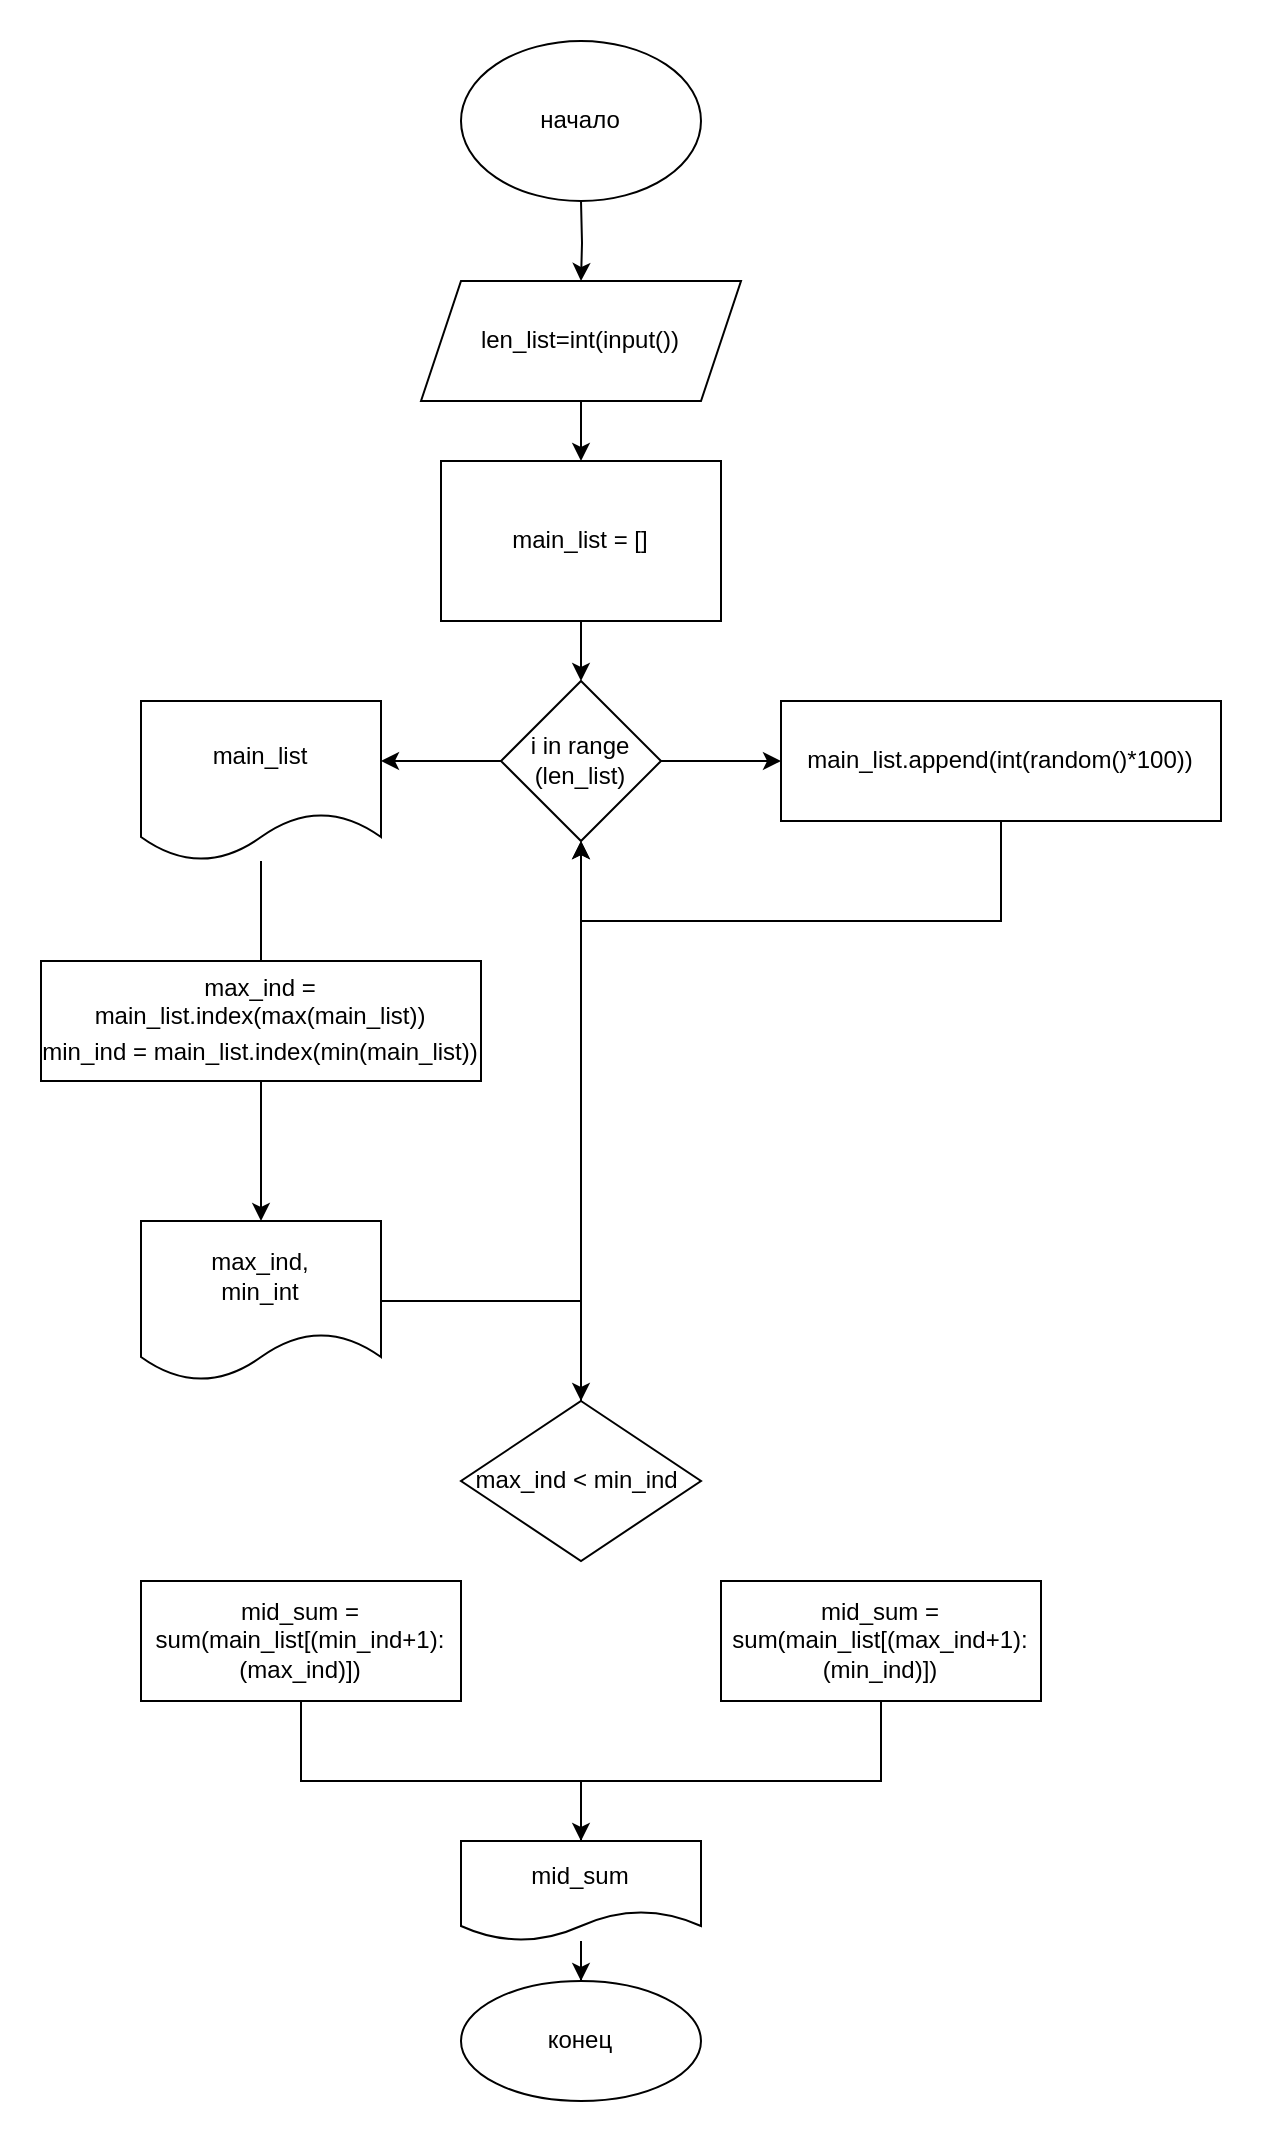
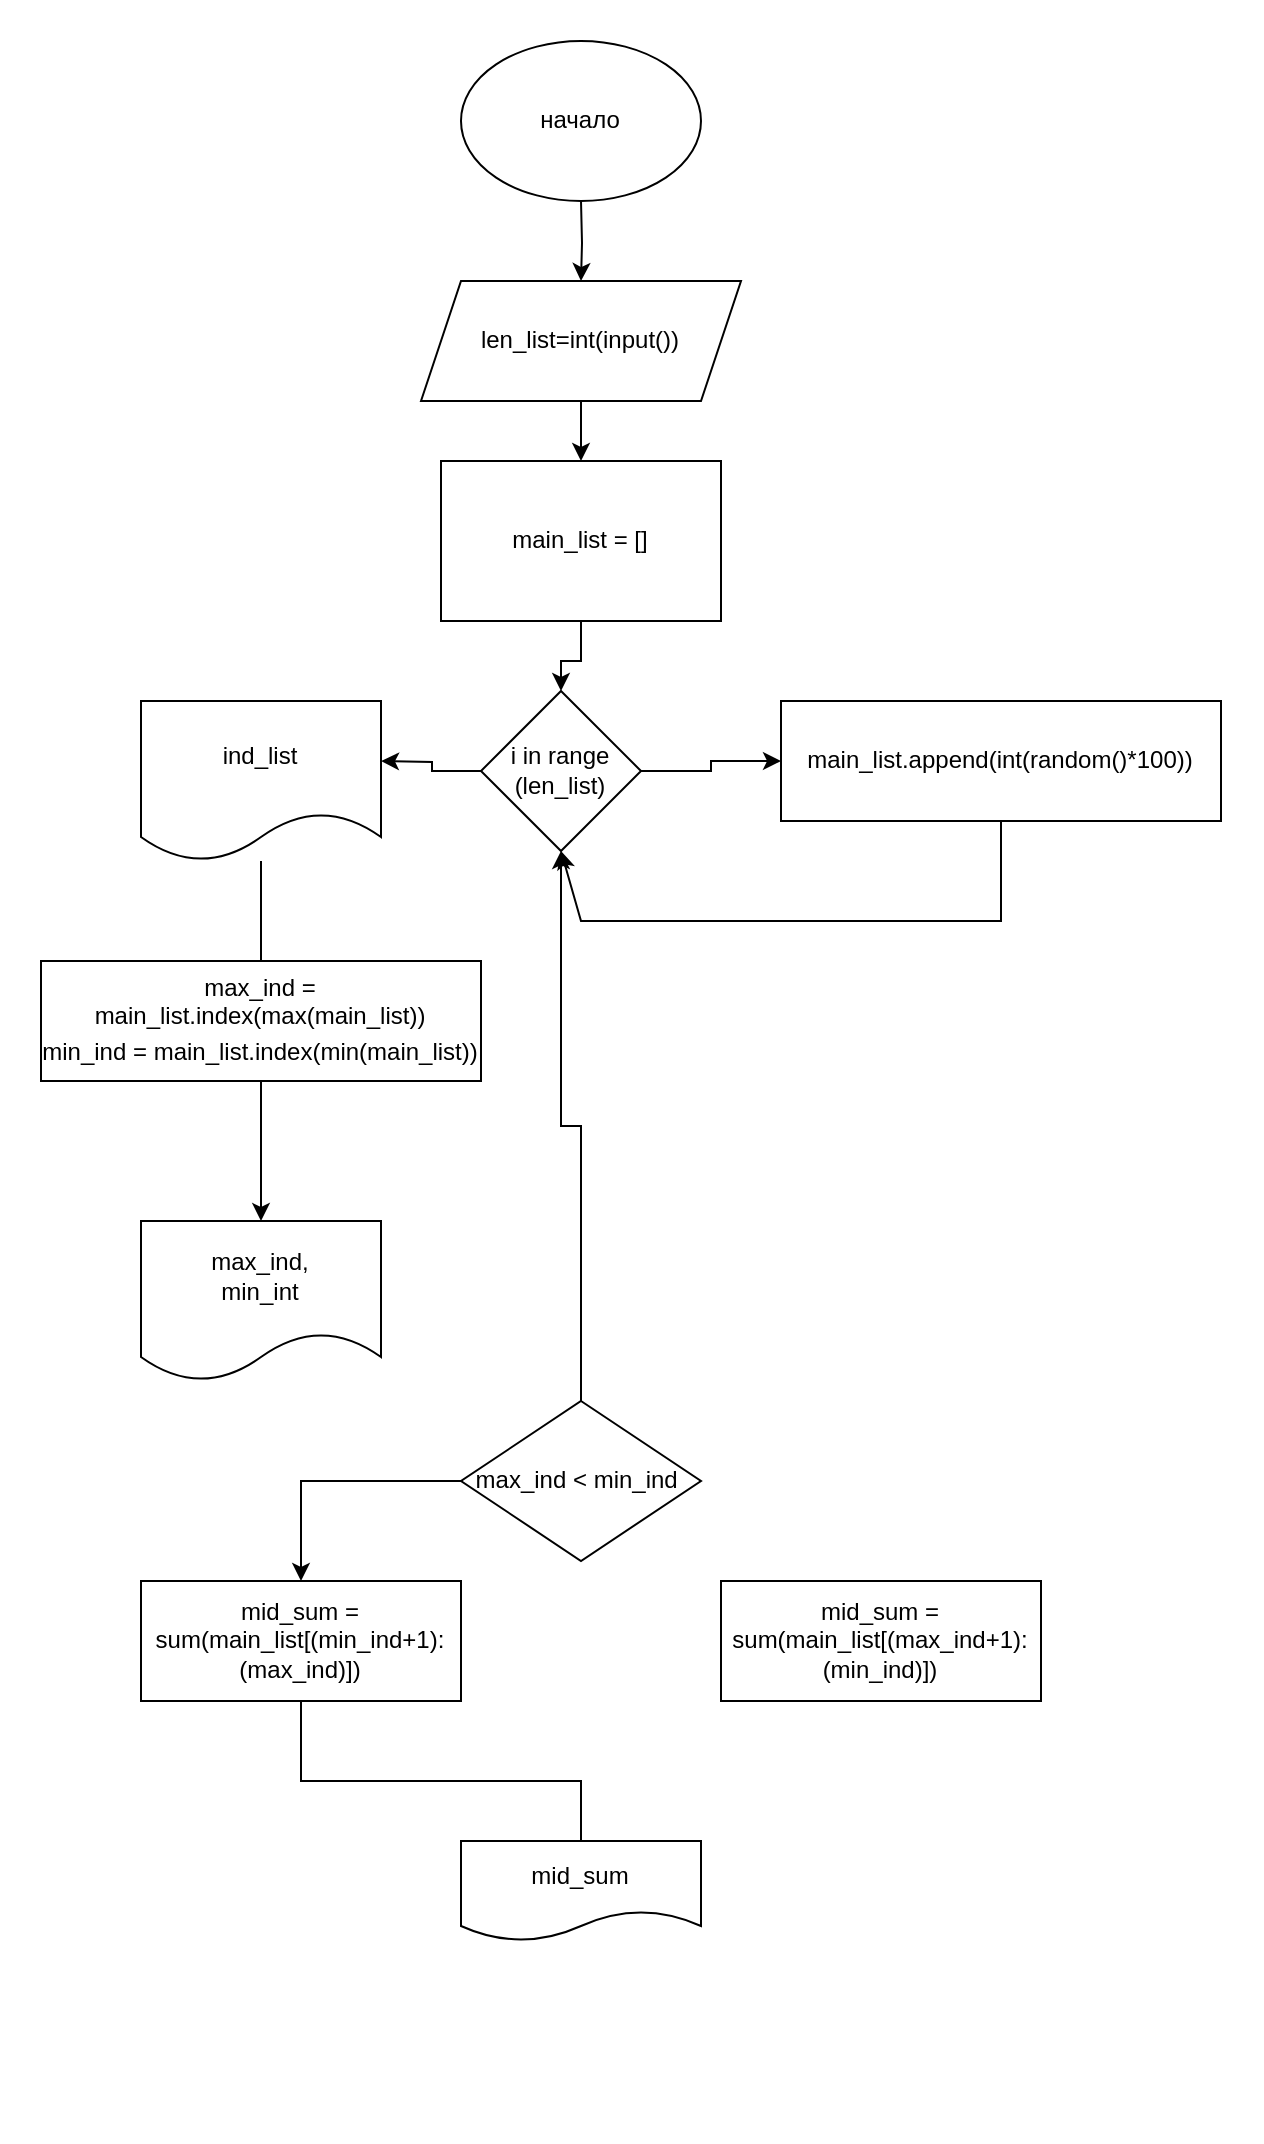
- <mxCell id="13" value="&lt;span style=&quot;&quot;&gt;main_list&lt;/span&gt;" style="shape=document;whiteSpace=wrap;html=1;boundedLbl=1;fontSize=12;" vertex="1" parent="1"><mxGeometry x="70" y="350" width="120" height="80" as="geometry" /></mxCell>
+ <mxCell id="13" value="&lt;span style=&quot;&quot;&gt;ind_list&lt;/span&gt;" style="shape=document;whiteSpace=wrap;html=1;boundedLbl=1;fontSize=12;" vertex="1" parent="1"><mxGeometry x="70" y="350" width="120" height="80" as="geometry" /></mxCell>
- <mxCell id="9" value="i in range (len_list)" style="rhombus;whiteSpace=wrap;html=1;" vertex="1" parent="1"><mxGeometry x="250" y="340" width="80" height="80" as="geometry" /></mxCell>
+ <mxCell id="9" value="i in range (len_list)" style="rhombus;whiteSpace=wrap;html=1;" vertex="1" parent="1"><mxGeometry x="240" y="345" width="80" height="80" as="geometry" /></mxCell>
- <mxCell id="18" value="" style="edgeStyle=orthogonalEdgeStyle;rounded=0;orthogonalLoop=1;jettySize=auto;html=1;fontSize=12;" edge="1" parent="1" source="19" target="22"><mxGeometry relative="1" as="geometry" /></mxCell>
+ <mxCell id="21" value="" style="edgeStyle=orthogonalEdgeStyle;rounded=0;orthogonalLoop=1;jettySize=auto;html=1;fontSize=12;" edge="1" parent="1" source="22" target="24"><mxGeometry relative="1" as="geometry"><Array as="points"><mxPoint x="150" y="740" /></Array></mxGeometry></mxCell>
- <mxCell id="28" value="" style="endArrow=classic;html=1;rounded=0;fontSize=12;exitX=0.5;exitY=1;exitDx=0;exitDy=0;entryX=0.5;entryY=0;entryDx=0;entryDy=0;" edge="1" parent="1" source="23" target="26"><mxGeometry width="50" height="50" relative="1" as="geometry"><mxPoint x="280" y="840" as="sourcePoint" /><mxPoint x="330" y="790" as="targetPoint" /><Array as="points"><mxPoint x="440" y="890" /><mxPoint x="290" y="890" /></Array></mxGeometry></mxCell>
- <mxCell id="25" value="" style="edgeStyle=orthogonalEdgeStyle;rounded=0;orthogonalLoop=1;jettySize=auto;html=1;fontSize=12;" edge="1" parent="1" source="26" target="29"><mxGeometry relative="1" as="geometry" /></mxCell>
- <mxCell id="29" value="конец" style="ellipse;whiteSpace=wrap;html=1;" vertex="1" parent="1"><mxGeometry x="230" y="990" width="120" height="60" as="geometry" /></mxCell>
